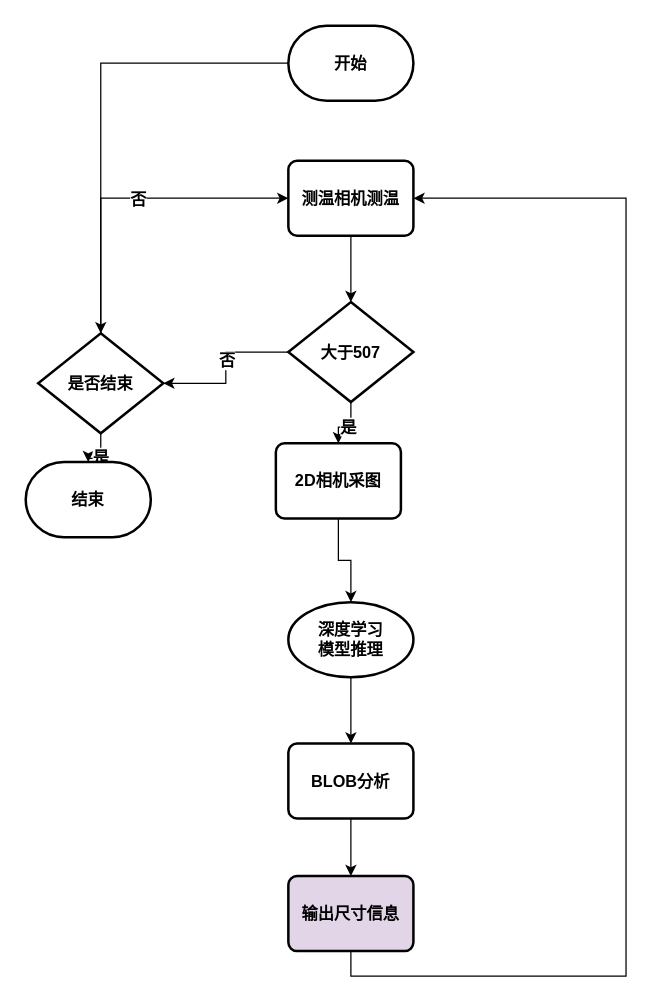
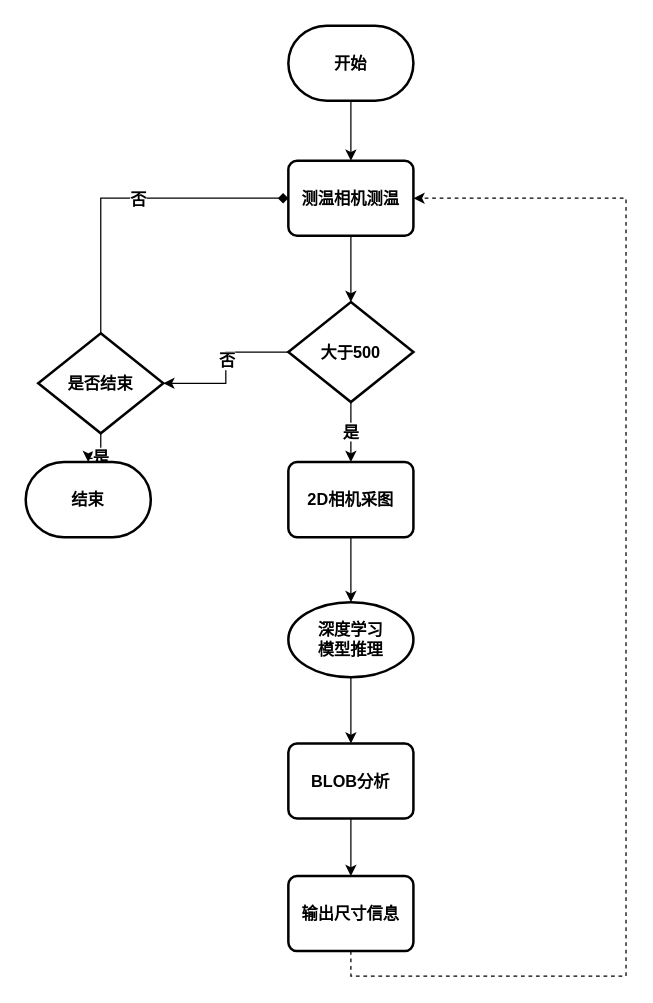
- <mxCell id="2" value="" style="edgeStyle=orthogonalEdgeStyle;rounded=0;orthogonalLoop=1;jettySize=auto;html=1;fontSize=13;fontStyle=1;" edge="1" parent="1" source="3" target="14"><mxGeometry relative="1" as="geometry" /></mxCell>
+ <mxCell id="2" value="" style="edgeStyle=orthogonalEdgeStyle;rounded=0;orthogonalLoop=1;jettySize=auto;html=1;fontSize=13;fontStyle=1" edge="1" parent="1" source="3" target="9"><mxGeometry relative="1" as="geometry" /></mxCell>
- <mxCell id="10" style="edgeStyle=orthogonalEdgeStyle;rounded=0;orthogonalLoop=1;jettySize=auto;html=1;exitX=0.5;exitY=0;exitDx=0;exitDy=0;exitPerimeter=0;entryX=0;entryY=0.5;entryDx=0;entryDy=0;fontSize=13;fontStyle=1" edge="1" parent="1" source="14" target="9"><mxGeometry relative="1" as="geometry" /></mxCell>
+ <mxCell id="10" style="edgeStyle=orthogonalEdgeStyle;rounded=0;orthogonalLoop=1;jettySize=auto;html=1;exitX=0.5;exitY=0;exitDx=0;exitDy=0;exitPerimeter=0;entryX=0;entryY=0.5;entryDx=0;entryDy=0;fontSize=13;fontStyle=1;endArrow=diamond;" edge="1" parent="1" source="14" target="9"><mxGeometry relative="1" as="geometry" /></mxCell>
- <mxCell id="7" value="大于507" style="strokeWidth=2;html=1;shape=mxgraph.flowchart.decision;whiteSpace=wrap;fontSize=13;fontStyle=1" vertex="1" parent="1"><mxGeometry x="230" y="241" width="100" height="80" as="geometry" /></mxCell>
+ <mxCell id="7" value="大于500" style="strokeWidth=2;html=1;shape=mxgraph.flowchart.decision;whiteSpace=wrap;fontSize=13;fontStyle=1" vertex="1" parent="1"><mxGeometry x="230" y="241" width="100" height="80" as="geometry" /></mxCell>
- <mxCell id="16" value="2D相机采图" style="rounded=1;whiteSpace=wrap;html=1;absoluteArcSize=1;arcSize=14;strokeWidth=2;fontSize=13;fontStyle=1" vertex="1" parent="1"><mxGeometry x="220" y="354" width="100" height="60" as="geometry" /></mxCell>
+ <mxCell id="16" value="2D相机采图" style="rounded=1;whiteSpace=wrap;html=1;absoluteArcSize=1;arcSize=14;strokeWidth=2;fontSize=13;fontStyle=1" vertex="1" parent="1"><mxGeometry x="230" y="369" width="100" height="60" as="geometry" /></mxCell>
- <mxCell id="21" style="edgeStyle=orthogonalEdgeStyle;rounded=0;orthogonalLoop=1;jettySize=auto;html=1;exitX=0.5;exitY=1;exitDx=0;exitDy=0;entryX=1;entryY=0.5;entryDx=0;entryDy=0;" edge="1" parent="1" source="22" target="9"><mxGeometry relative="1" as="geometry"><Array as="points"><mxPoint x="280" y="780" /><mxPoint x="500" y="780" /><mxPoint x="500" y="158" /></Array></mxGeometry></mxCell>
+ <mxCell id="21" style="edgeStyle=orthogonalEdgeStyle;rounded=0;orthogonalLoop=1;jettySize=auto;html=1;exitX=0.5;exitY=1;exitDx=0;exitDy=0;entryX=1;entryY=0.5;entryDx=0;entryDy=0;dashed=1;" edge="1" parent="1" source="22" target="9"><mxGeometry relative="1" as="geometry"><Array as="points"><mxPoint x="280" y="780" /><mxPoint x="500" y="780" /><mxPoint x="500" y="158" /></Array></mxGeometry></mxCell>
- <mxCell id="22" value="输出尺寸信息" style="rounded=1;whiteSpace=wrap;html=1;absoluteArcSize=1;arcSize=14;strokeWidth=2;fontSize=13;fontStyle=1;fillColor=#e1d5e7;" vertex="1" parent="1"><mxGeometry x="230" y="700" width="100" height="60" as="geometry" /></mxCell>
+ <mxCell id="22" value="输出尺寸信息" style="rounded=1;whiteSpace=wrap;html=1;absoluteArcSize=1;arcSize=14;strokeWidth=2;fontSize=13;fontStyle=1" vertex="1" parent="1"><mxGeometry x="230" y="700" width="100" height="60" as="geometry" /></mxCell>
